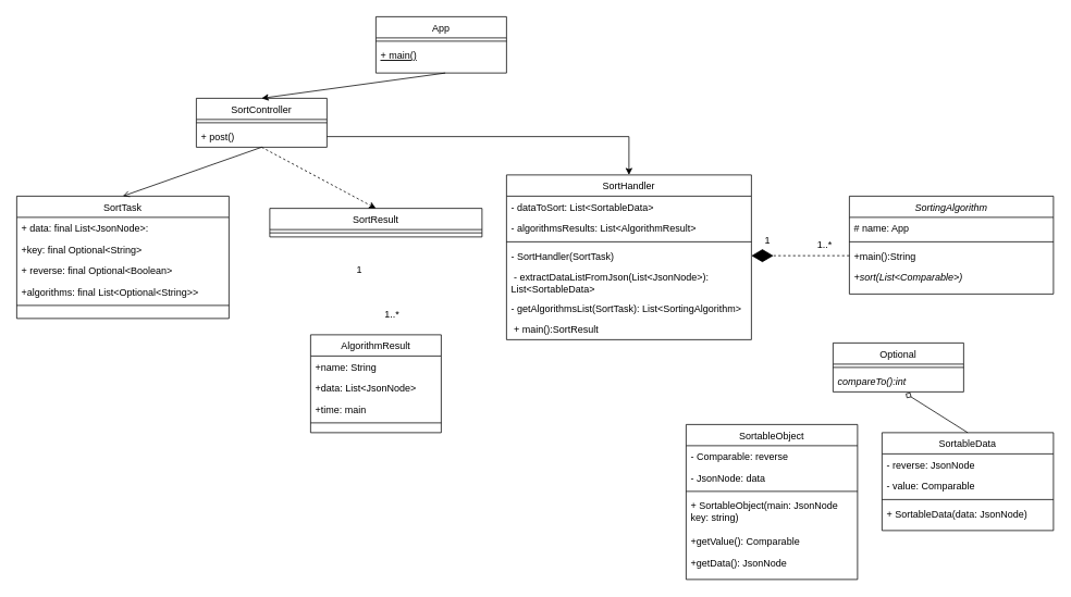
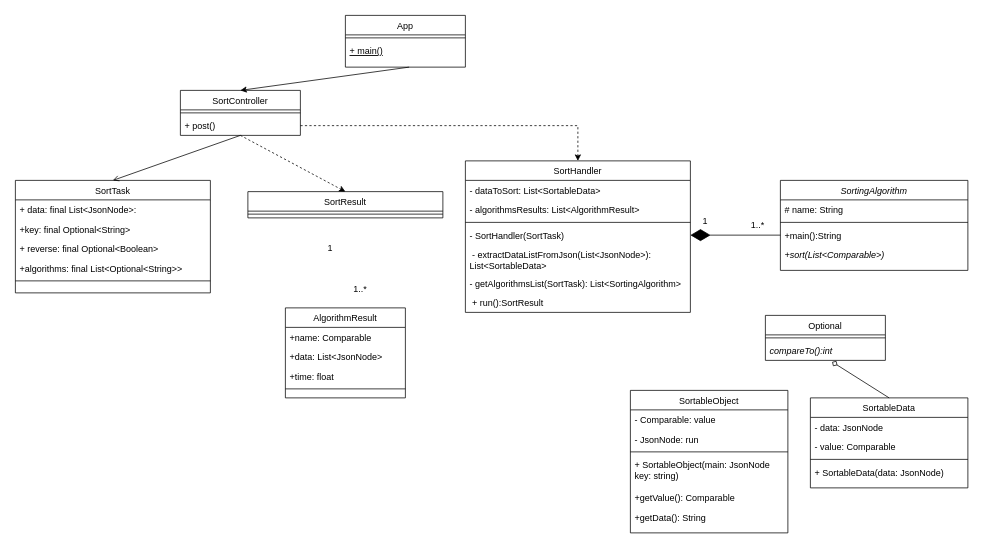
- <mxCell id="59" style="edgeStyle=orthogonalEdgeStyle;rounded=0;orthogonalLoop=1;jettySize=auto;html=1;exitX=1;exitY=0.5;exitDx=0;exitDy=0;entryX=0.5;entryY=0;entryDx=0;entryDy=0;" parent="1" source="9" target="29" edge="1"><mxGeometry relative="1" as="geometry" /></mxCell>
+ <mxCell id="59" style="edgeStyle=orthogonalEdgeStyle;rounded=0;orthogonalLoop=1;jettySize=auto;html=1;exitX=1;exitY=0.5;exitDx=0;exitDy=0;entryX=0.5;entryY=0;entryDx=0;entryDy=0;dashed=1;" parent="1" source="9" target="29" edge="1"><mxGeometry relative="1" as="geometry" /></mxCell>
- <mxCell id="3" value="# name: App" style="text;align=left;verticalAlign=top;spacingLeft=4;spacingRight=4;overflow=hidden;rotatable=0;points=[[0,0.5],[1,0.5]];portConstraint=eastwest;fontStyle=0" parent="2" vertex="1"><mxGeometry y="26" width="250" height="26" as="geometry" /></mxCell>
+ <mxCell id="3" value="# name: String" style="text;align=left;verticalAlign=top;spacingLeft=4;spacingRight=4;overflow=hidden;rotatable=0;points=[[0,0.5],[1,0.5]];portConstraint=eastwest;fontStyle=0" parent="2" vertex="1"><mxGeometry y="26" width="250" height="26" as="geometry" /></mxCell>
- <mxCell id="54" value="" style="endArrow=diamondThin;endFill=1;endSize=24;html=1;rounded=0;entryX=1;entryY=0.5;entryDx=0;entryDy=0;exitX=0;exitY=0.5;exitDx=0;exitDy=0;dashed=1;" parent="53" source="5" target="33" edge="1"><mxGeometry width="160" relative="1" as="geometry"><mxPoint x="60" y="59" as="sourcePoint" /><mxPoint x="100" y="-66" as="targetPoint" /></mxGeometry></mxCell>
+ <mxCell id="54" value="" style="endArrow=diamondThin;endFill=1;endSize=24;html=1;rounded=0;entryX=1;entryY=0.5;entryDx=0;entryDy=0;exitX=0;exitY=0.5;exitDx=0;exitDy=0;" parent="53" source="5" target="33" edge="1"><mxGeometry width="160" relative="1" as="geometry"><mxPoint x="60" y="59" as="sourcePoint" /><mxPoint x="100" y="-66" as="targetPoint" /></mxGeometry></mxCell>
- <mxCell id="36" value=" + main():SortResult" style="text;align=left;verticalAlign=top;spacingLeft=4;spacingRight=4;overflow=hidden;rotatable=0;points=[[0,0.5],[1,0.5]];portConstraint=eastwest;fontStyle=0" parent="29" vertex="1"><mxGeometry y="176" width="300" height="26" as="geometry" /></mxCell>
+ <mxCell id="36" value=" + run():SortResult" style="text;align=left;verticalAlign=top;spacingLeft=4;spacingRight=4;overflow=hidden;rotatable=0;points=[[0,0.5],[1,0.5]];portConstraint=eastwest;fontStyle=0" parent="29" vertex="1"><mxGeometry y="176" width="300" height="26" as="geometry" /></mxCell>
- <mxCell id="38" value="+name: String" style="text;align=left;verticalAlign=top;spacingLeft=4;spacingRight=4;overflow=hidden;rotatable=0;points=[[0,0.5],[1,0.5]];portConstraint=eastwest;" parent="37" vertex="1"><mxGeometry y="26" width="160" height="26" as="geometry" /></mxCell>
+ <mxCell id="38" value="+name: Comparable" style="text;align=left;verticalAlign=top;spacingLeft=4;spacingRight=4;overflow=hidden;rotatable=0;points=[[0,0.5],[1,0.5]];portConstraint=eastwest;" parent="37" vertex="1"><mxGeometry y="26" width="160" height="26" as="geometry" /></mxCell>
- <mxCell id="40" value="+time: main" style="text;align=left;verticalAlign=top;spacingLeft=4;spacingRight=4;overflow=hidden;rotatable=0;points=[[0,0.5],[1,0.5]];portConstraint=eastwest;" parent="37" vertex="1"><mxGeometry y="78" width="160" height="26" as="geometry" /></mxCell>
+ <mxCell id="40" value="+time: float" style="text;align=left;verticalAlign=top;spacingLeft=4;spacingRight=4;overflow=hidden;rotatable=0;points=[[0,0.5],[1,0.5]];portConstraint=eastwest;" parent="37" vertex="1"><mxGeometry y="78" width="160" height="26" as="geometry" /></mxCell>
- <mxCell id="11" value="- Comparable: reverse" style="text;align=left;verticalAlign=top;spacingLeft=4;spacingRight=4;overflow=hidden;rotatable=0;points=[[0,0.5],[1,0.5]];portConstraint=eastwest;" parent="10" vertex="1"><mxGeometry y="26" width="210" height="26" as="geometry" /></mxCell>
+ <mxCell id="11" value="- Comparable: value" style="text;align=left;verticalAlign=top;spacingLeft=4;spacingRight=4;overflow=hidden;rotatable=0;points=[[0,0.5],[1,0.5]];portConstraint=eastwest;" parent="10" vertex="1"><mxGeometry y="26" width="210" height="26" as="geometry" /></mxCell>
- <mxCell id="43" value="- reverse: JsonNode" style="text;align=left;verticalAlign=top;spacingLeft=4;spacingRight=4;overflow=hidden;rotatable=0;points=[[0,0.5],[1,0.5]];portConstraint=eastwest;" parent="42" vertex="1"><mxGeometry y="26" width="210" height="26" as="geometry" /></mxCell>
+ <mxCell id="43" value="- data: JsonNode" style="text;align=left;verticalAlign=top;spacingLeft=4;spacingRight=4;overflow=hidden;rotatable=0;points=[[0,0.5],[1,0.5]];portConstraint=eastwest;" parent="42" vertex="1"><mxGeometry y="26" width="210" height="26" as="geometry" /></mxCell>
- <mxCell id="12" value="- JsonNode: data" style="text;align=left;verticalAlign=top;spacingLeft=4;spacingRight=4;overflow=hidden;rotatable=0;points=[[0,0.5],[1,0.5]];portConstraint=eastwest;" parent="10" vertex="1"><mxGeometry y="52" width="210" height="26" as="geometry" /></mxCell>
+ <mxCell id="12" value="- JsonNode: run" style="text;align=left;verticalAlign=top;spacingLeft=4;spacingRight=4;overflow=hidden;rotatable=0;points=[[0,0.5],[1,0.5]];portConstraint=eastwest;" parent="10" vertex="1"><mxGeometry y="52" width="210" height="26" as="geometry" /></mxCell>
- <mxCell id="16" value="+getData(): JsonNode" style="text;align=left;verticalAlign=top;spacingLeft=4;spacingRight=4;overflow=hidden;rotatable=0;points=[[0,0.5],[1,0.5]];portConstraint=eastwest;" parent="10" vertex="1"><mxGeometry y="156" width="210" height="26" as="geometry" /></mxCell>
+ <mxCell id="16" value="+getData(): String" style="text;align=left;verticalAlign=top;spacingLeft=4;spacingRight=4;overflow=hidden;rotatable=0;points=[[0,0.5],[1,0.5]];portConstraint=eastwest;" parent="10" vertex="1"><mxGeometry y="156" width="210" height="26" as="geometry" /></mxCell>
